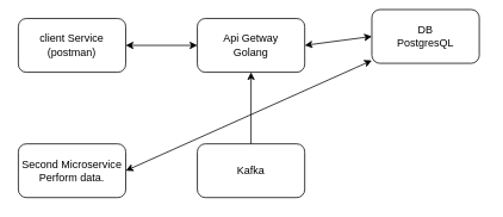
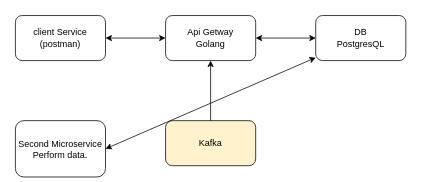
- <mxCell id="5" value="DB&lt;br&gt;&lt;div&gt;PostgresQL&lt;/div&gt;" style="whiteSpace=wrap;html=1;rounded=1;" vertex="1" parent="1"><mxGeometry x="415" y="10" width="120" height="60" as="geometry" /></mxCell>
+ <mxCell id="5" value="DB&lt;br&gt;&lt;div&gt;PostgresQL&lt;/div&gt;" style="whiteSpace=wrap;html=1;rounded=1;" vertex="1" parent="1"><mxGeometry x="420" y="20" width="120" height="60" as="geometry" /></mxCell>
- <mxCell id="9" value="Second Microservice&lt;br/&gt;&lt;div&gt;Perform data.&lt;/div&gt;" style="whiteSpace=wrap;html=1;rounded=1;" vertex="1" parent="1"><mxGeometry x="20" y="160" width="120" height="60" as="geometry" /></mxCell>
+ <mxCell id="9" value="Second Microservice&lt;br/&gt;&lt;div&gt;Perform data.&lt;/div&gt;" style="whiteSpace=wrap;html=1;rounded=1;" vertex="1" parent="1"><mxGeometry x="20" y="160" width="120" height="75" as="geometry" /></mxCell>
- <mxCell id="7" value="Kafka" style="whiteSpace=wrap;html=1;rounded=1;" vertex="1" parent="1"><mxGeometry x="220" y="160" width="120" height="60" as="geometry" /></mxCell>
+ <mxCell id="7" value="Kafka" style="whiteSpace=wrap;html=1;rounded=1;fillColor=#fff2cc;" vertex="1" parent="1"><mxGeometry x="220" y="160" width="120" height="60" as="geometry" /></mxCell>
